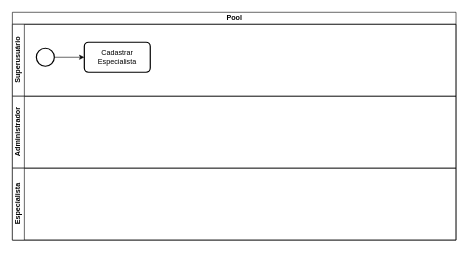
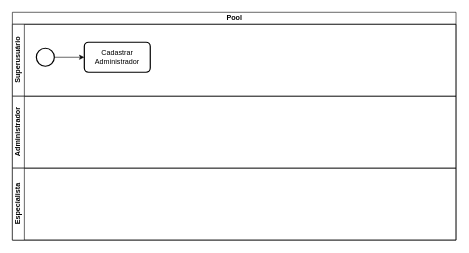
- <mxCell id="6" value="Cadastrar Especialista" style="rounded=1;whiteSpace=wrap;html=1;absoluteArcSize=1;arcSize=14;strokeWidth=2;" vertex="1" parent="3"><mxGeometry x="120" y="30" width="110" height="50" as="geometry" /></mxCell>
+ <mxCell id="6" value="Cadastrar Administrador" style="rounded=1;whiteSpace=wrap;html=1;absoluteArcSize=1;arcSize=14;strokeWidth=2;" vertex="1" parent="3"><mxGeometry x="120" y="30" width="110" height="50" as="geometry" /></mxCell>
